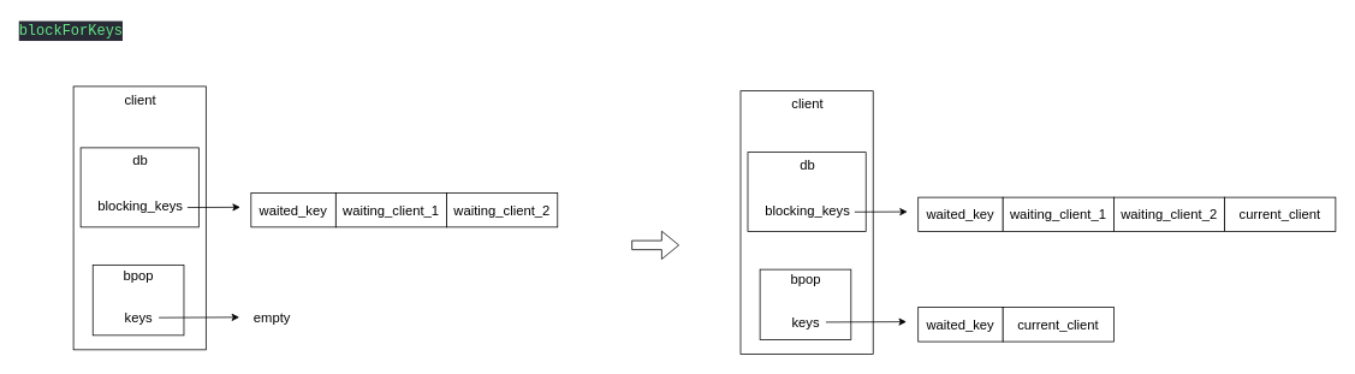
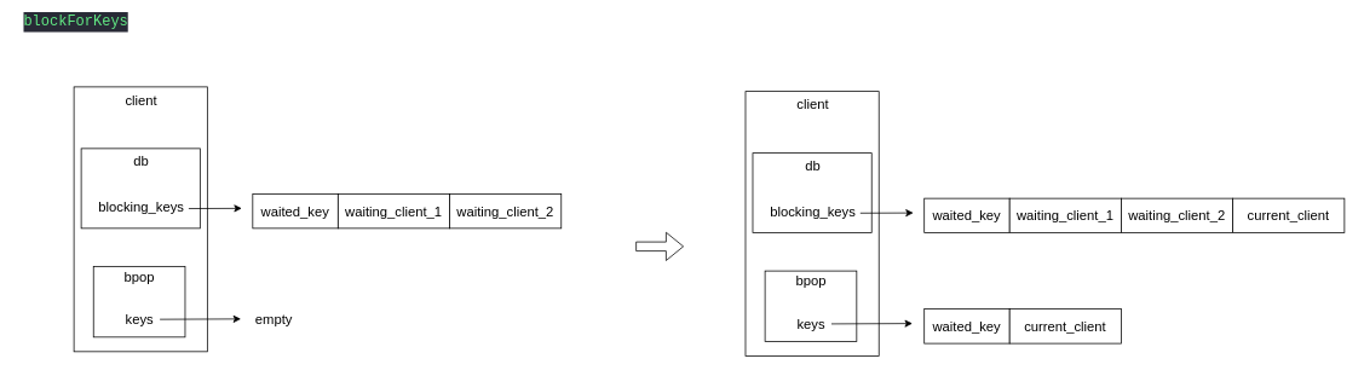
- <mxCell id="2" value="&lt;div style=&quot;color: rgb(246 , 246 , 244) ; background-color: rgb(40 , 42 , 54) ; font-family: &amp;#34;consolas&amp;#34; , &amp;#34;consolas&amp;#34; , &amp;#34;courier new&amp;#34; , monospace ; font-size: 16px ; line-height: 22px&quot;&gt;&lt;span style=&quot;color: #62e884&quot;&gt;blockForKeys&lt;/span&gt;&lt;/div&gt;" style="text;html=1;align=center;verticalAlign=middle;resizable=0;points=[];autosize=1;strokeColor=none;fillColor=none;" vertex="1" parent="1"><mxGeometry x="20" y="20" width="116" height="26" as="geometry" /></mxCell>
+ <mxCell id="2" value="&lt;div style=&quot;color: rgb(246 , 246 , 244) ; background-color: rgb(40 , 42 , 54) ; font-family: &amp;#34;consolas&amp;#34; , &amp;#34;consolas&amp;#34; , &amp;#34;courier new&amp;#34; , monospace ; font-size: 16px ; line-height: 22px&quot;&gt;&lt;span style=&quot;color: #62e884&quot;&gt;blockForKeys&lt;/span&gt;&lt;/div&gt;" style="text;html=1;align=center;verticalAlign=middle;resizable=0;points=[];autosize=1;strokeColor=none;fillColor=none;" vertex="1" parent="1"><mxGeometry x="25" y="10" width="116" height="26" as="geometry" /></mxCell>
